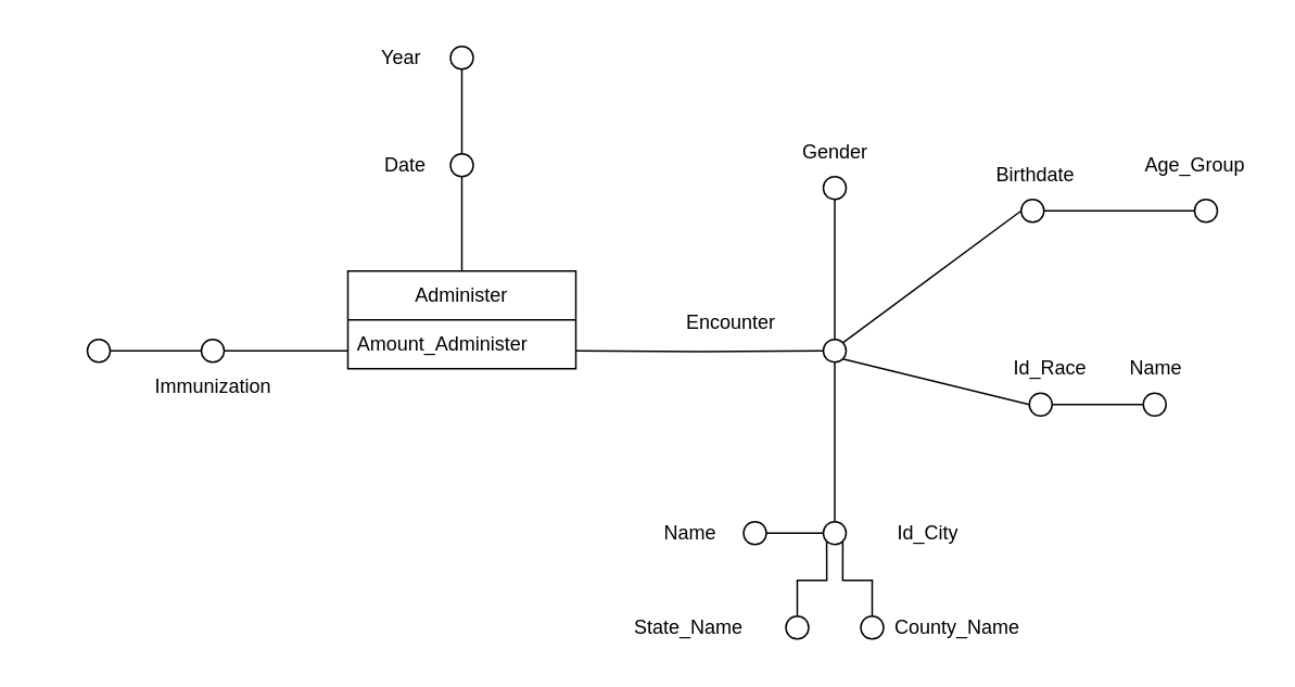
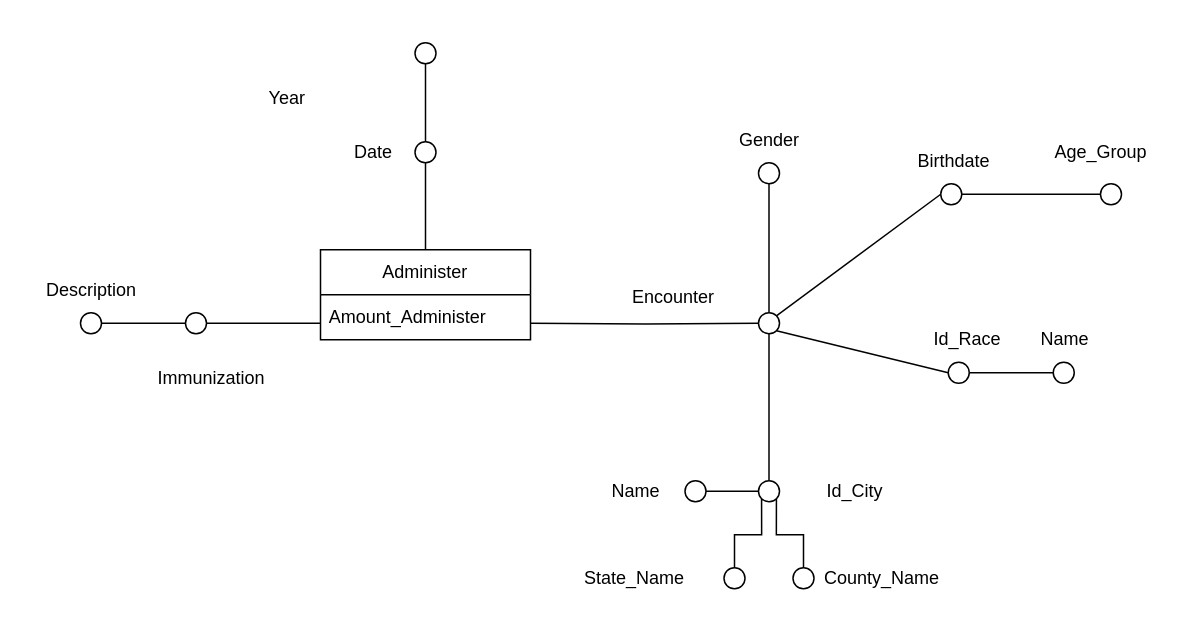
- <mxCell id="35" value="Year" style="text;strokeColor=none;align=center;fillColor=none;html=1;verticalAlign=middle;whiteSpace=wrap;rounded=0;" vertex="1" parent="1"><mxGeometry x="216" y="20" width="60" height="30" as="geometry" /></mxCell>
+ <mxCell id="35" value="Year" style="text;strokeColor=none;align=center;fillColor=none;html=1;verticalAlign=middle;whiteSpace=wrap;rounded=0;" vertex="1" parent="1"><mxGeometry x="161" y="50" width="60" height="30" as="geometry" /></mxCell>
+ <mxCell id="8" value="Description" style="text;html=1;align=center;verticalAlign=middle;resizable=0;points=[];autosize=1;strokeColor=none;fillColor=none;" vertex="1" parent="1"><mxGeometry x="20" y="178" width="80" height="30" as="geometry" /></mxCell>
- <mxCell id="5" value="Immunization" style="text;html=1;align=center;verticalAlign=middle;resizable=0;points=[];autosize=1;strokeColor=none;fillColor=none;" vertex="1" parent="1"><mxGeometry x="85" y="222" width="90" height="30" as="geometry" /></mxCell>
+ <mxCell id="5" value="Immunization" style="text;html=1;align=center;verticalAlign=middle;resizable=0;points=[];autosize=1;strokeColor=none;fillColor=none;" vertex="1" parent="1"><mxGeometry x="95" y="237" width="90" height="30" as="geometry" /></mxCell>
